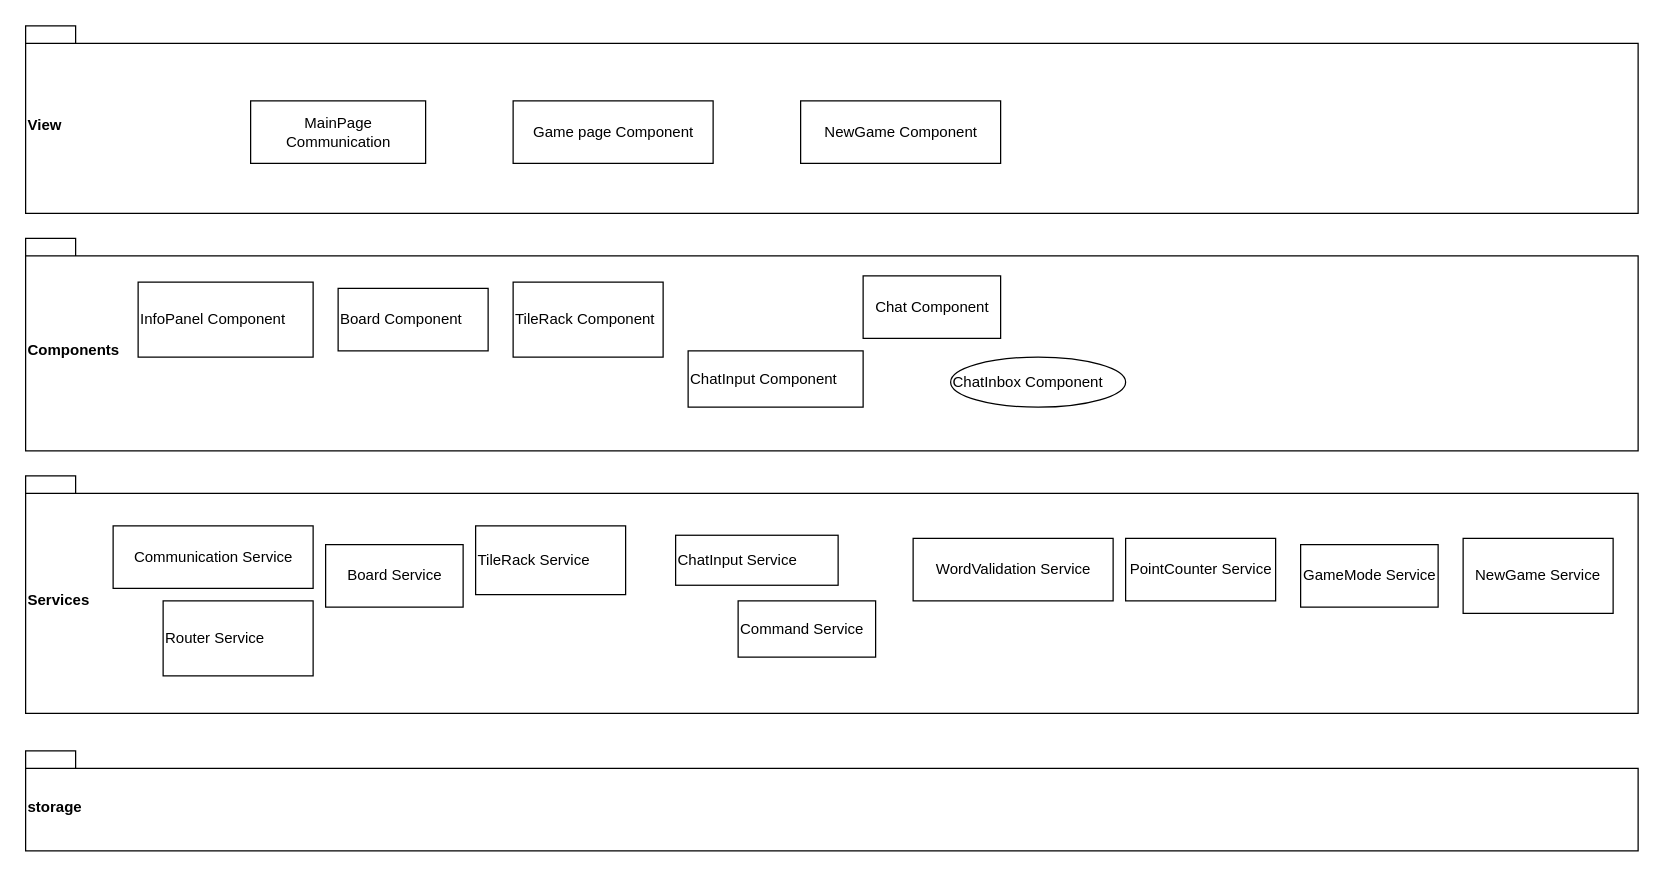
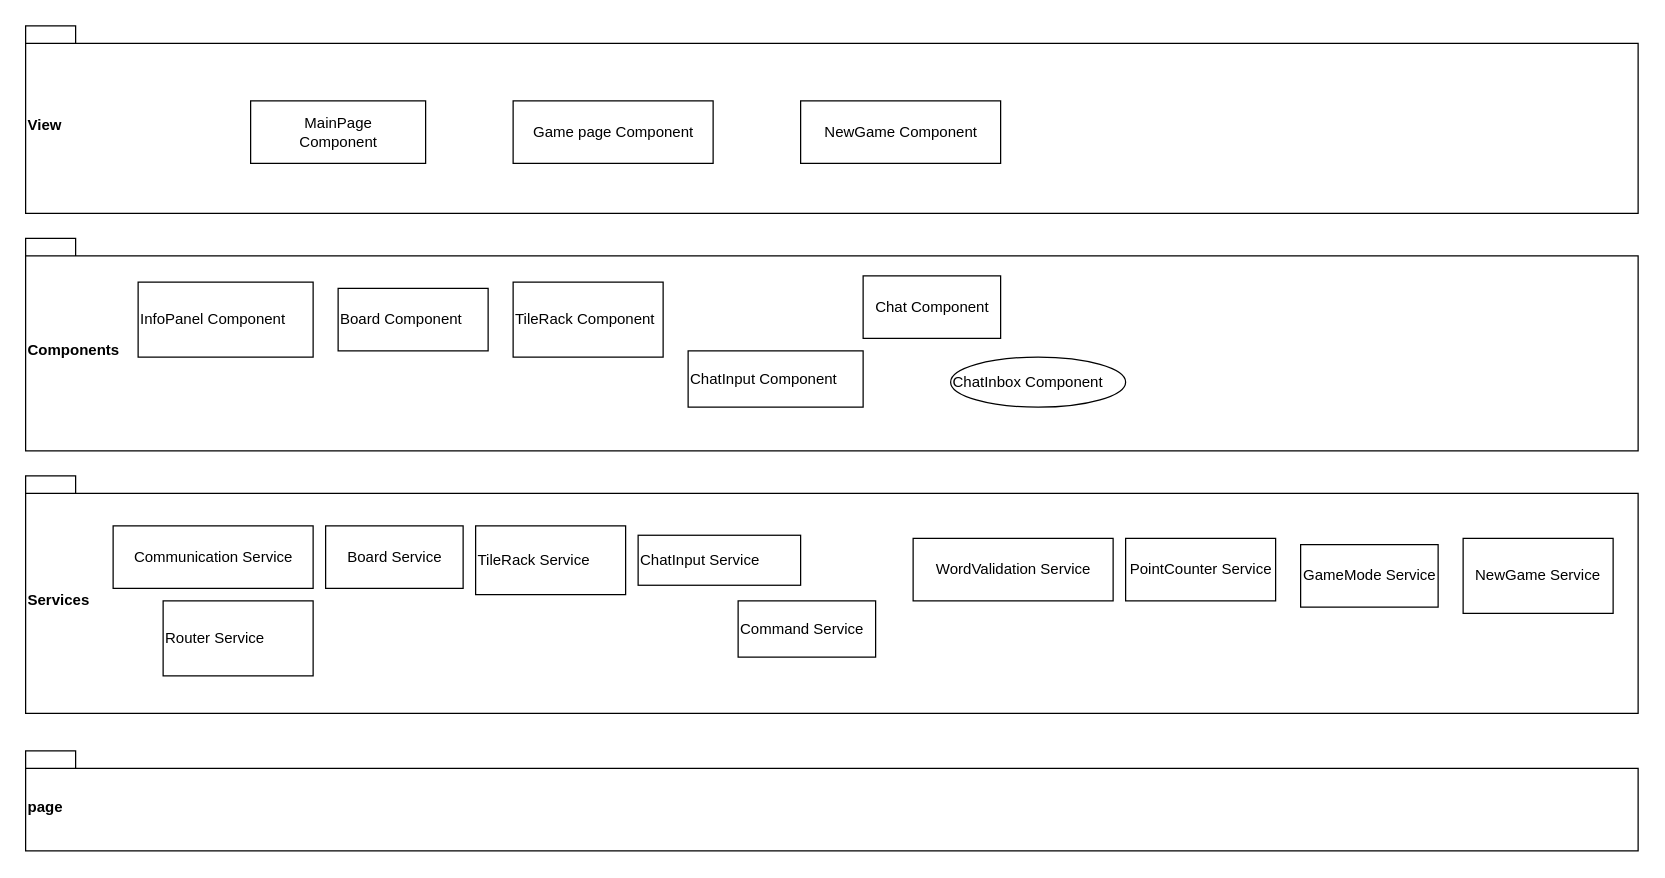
- <mxCell id="22" value="&lt;div&gt;MainPage &lt;br&gt;&lt;/div&gt;&lt;div&gt;Communication&lt;/div&gt;" style="html=1;" parent="21" vertex="1"><mxGeometry x="180" y="60" width="140" height="50" as="geometry" /></mxCell>
+ <mxCell id="22" value="&lt;div&gt;MainPage &lt;br&gt;&lt;/div&gt;&lt;div&gt;Component&lt;/div&gt;" style="html=1;" parent="21" vertex="1"><mxGeometry x="180" y="60" width="140" height="50" as="geometry" /></mxCell>
- <mxCell id="17" value="ChatInput Service" style="rounded=0;whiteSpace=wrap;html=1;align=left;" parent="9" vertex="1"><mxGeometry x="520" y="47.5" width="130" height="40" as="geometry" /></mxCell>
+ <mxCell id="17" value="ChatInput Service" style="rounded=0;whiteSpace=wrap;html=1;align=left;" parent="9" vertex="1"><mxGeometry x="490" y="47.5" width="130" height="40" as="geometry" /></mxCell>
- <mxCell id="11" value="Board Service" style="html=1;" parent="9" vertex="1"><mxGeometry x="240" y="55" width="110" height="50" as="geometry" /></mxCell>
+ <mxCell id="11" value="Board Service" style="html=1;" parent="9" vertex="1"><mxGeometry x="240" y="40" width="110" height="50" as="geometry" /></mxCell>
- <mxCell id="20" value="storage" style="shape=folder;fontStyle=1;spacingTop=10;tabWidth=40;tabHeight=14;tabPosition=left;html=1;align=left;recursiveResize=0;container=1;" parent="1" vertex="1"><mxGeometry x="20" y="600" width="1290" height="80" as="geometry" /></mxCell>
+ <mxCell id="20" value="page" style="shape=folder;fontStyle=1;spacingTop=10;tabWidth=40;tabHeight=14;tabPosition=left;html=1;align=left;recursiveResize=0;container=1;" parent="1" vertex="1"><mxGeometry x="20" y="600" width="1290" height="80" as="geometry" /></mxCell>
